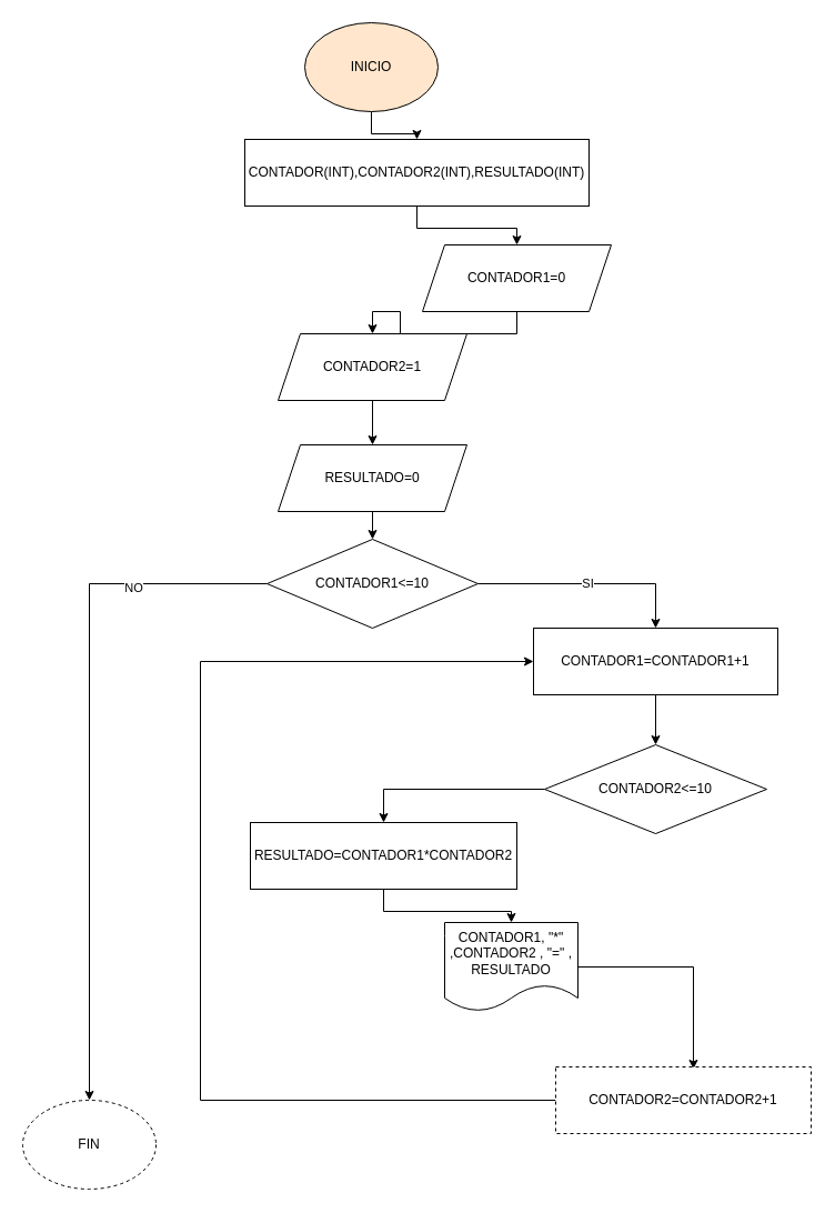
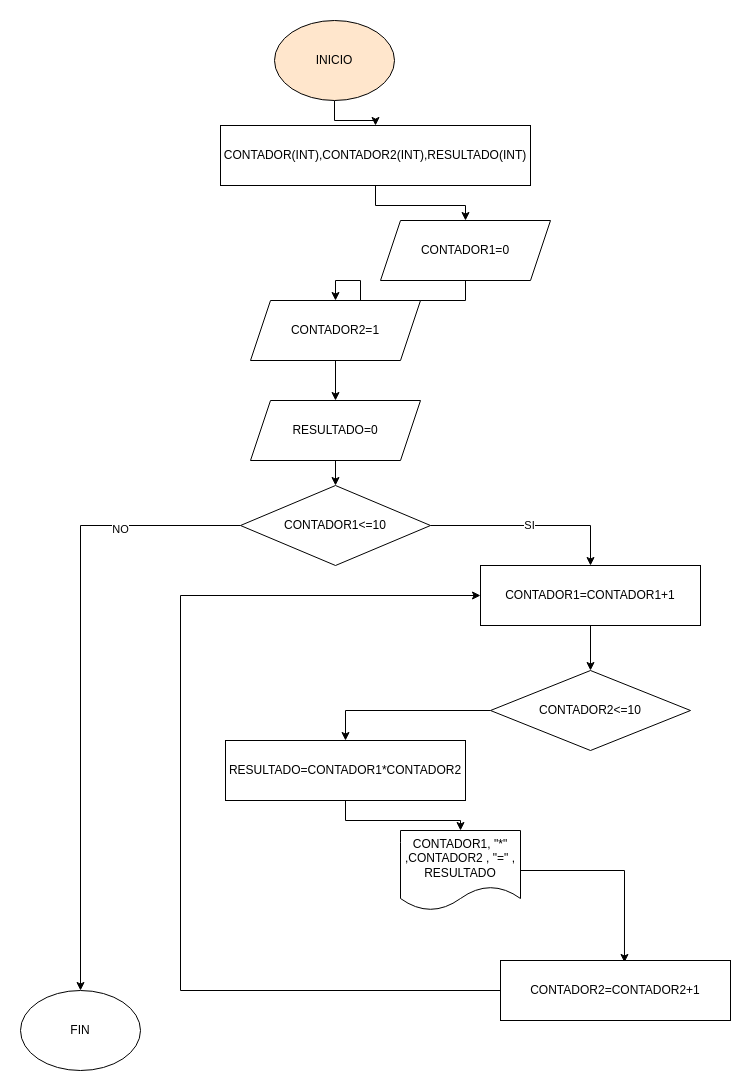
- <mxCell id="26" value="CONTADOR2=CONTADOR2+1" style="rounded=0;whiteSpace=wrap;html=1;dashed=1;" vertex="1" parent="1"><mxGeometry x="500" y="960" width="230" height="60" as="geometry" /></mxCell>
+ <mxCell id="26" value="CONTADOR2=CONTADOR2+1" style="rounded=0;whiteSpace=wrap;html=1;" vertex="1" parent="1"><mxGeometry x="500" y="960" width="230" height="60" as="geometry" /></mxCell>
- <mxCell id="27" value="FIN" style="ellipse;whiteSpace=wrap;html=1;dashed=1;" vertex="1" parent="1"><mxGeometry x="20" y="990" width="120" height="80" as="geometry" /></mxCell>
+ <mxCell id="27" value="FIN" style="ellipse;whiteSpace=wrap;html=1;" vertex="1" parent="1"><mxGeometry x="20" y="990" width="120" height="80" as="geometry" /></mxCell>
